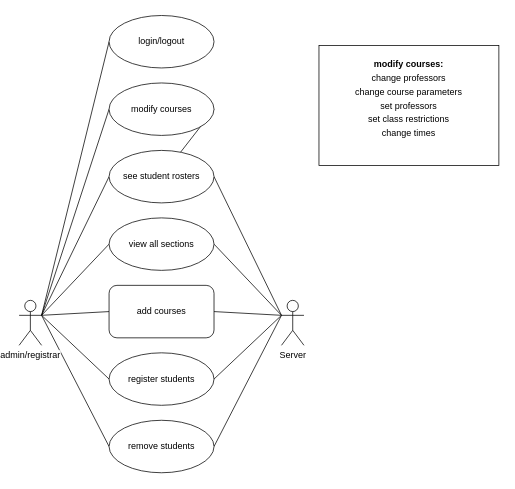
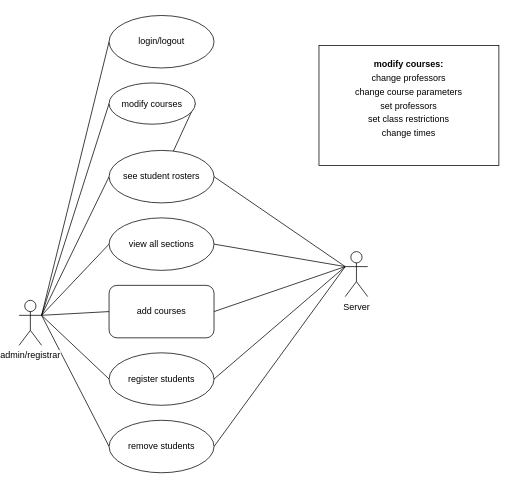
- <mxCell id="12" value="modify courses" style="ellipse;whiteSpace=wrap;html=1;" parent="1" vertex="1"><mxGeometry x="140" y="110" width="140" height="70" as="geometry" /></mxCell>
+ <mxCell id="12" value="modify courses" style="ellipse;whiteSpace=wrap;html=1;" parent="1" vertex="1"><mxGeometry x="140" y="110" width="115" height="55" as="geometry" /></mxCell>
- <mxCell id="17" value="Server&lt;br&gt;" style="shape=umlActor;verticalLabelPosition=bottom;labelBackgroundColor=#ffffff;verticalAlign=top;html=1;" parent="1" vertex="1"><mxGeometry x="370" y="400" width="30" height="60" as="geometry" /></mxCell>
+ <mxCell id="17" value="Server&lt;br&gt;" style="shape=umlActor;verticalLabelPosition=bottom;labelBackgroundColor=#ffffff;verticalAlign=top;html=1;" parent="1" vertex="1"><mxGeometry x="455" y="335" width="30" height="60" as="geometry" /></mxCell>
